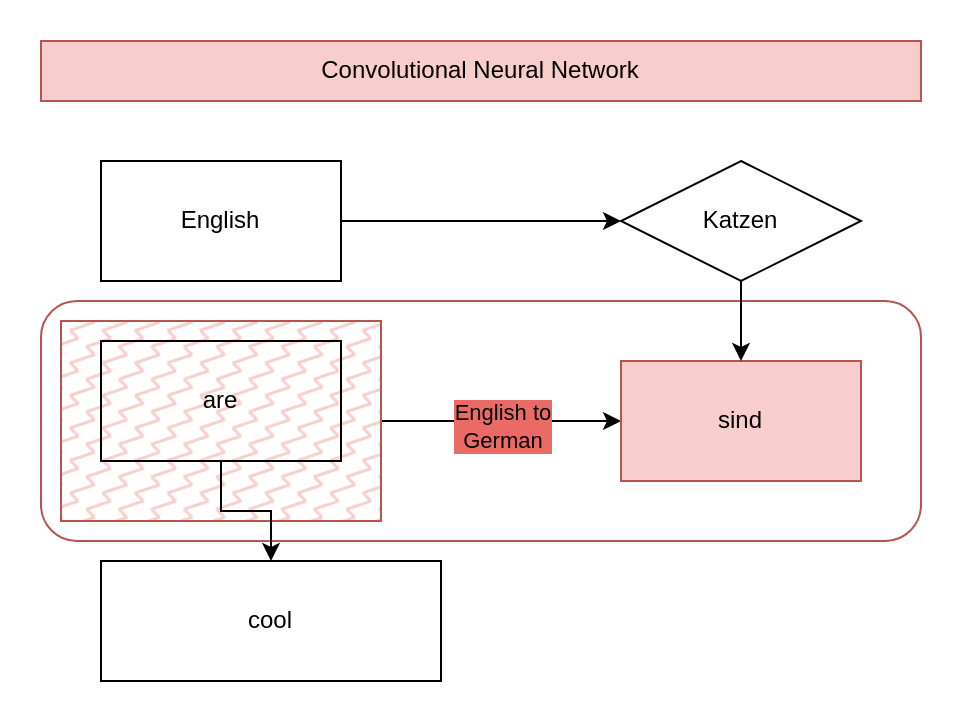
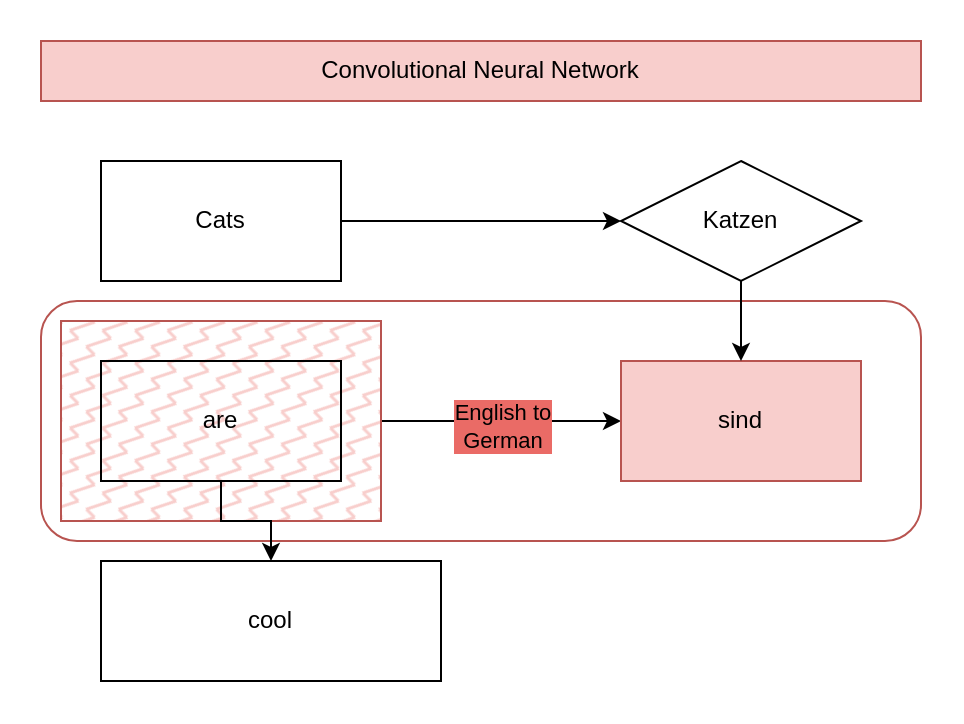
- <mxCell id="7" value="English" style="rounded=0;whiteSpace=wrap;html=1;gradientColor=none;fillStyle=hatch;" parent="1" vertex="1"><mxGeometry x="50" y="80" width="120" height="60" as="geometry" /></mxCell>
+ <mxCell id="7" value="Cats" style="rounded=0;whiteSpace=wrap;html=1;gradientColor=none;fillStyle=hatch;" parent="1" vertex="1"><mxGeometry x="50" y="80" width="120" height="60" as="geometry" /></mxCell>
- <mxCell id="9" value="are" style="rounded=0;whiteSpace=wrap;html=1;fillColor=none;" parent="1" vertex="1"><mxGeometry x="50" y="170" width="120" height="60" as="geometry" /></mxCell>
+ <mxCell id="9" value="are" style="rounded=0;whiteSpace=wrap;html=1;fillColor=none;" parent="1" vertex="1"><mxGeometry x="50" y="180" width="120" height="60" as="geometry" /></mxCell>
